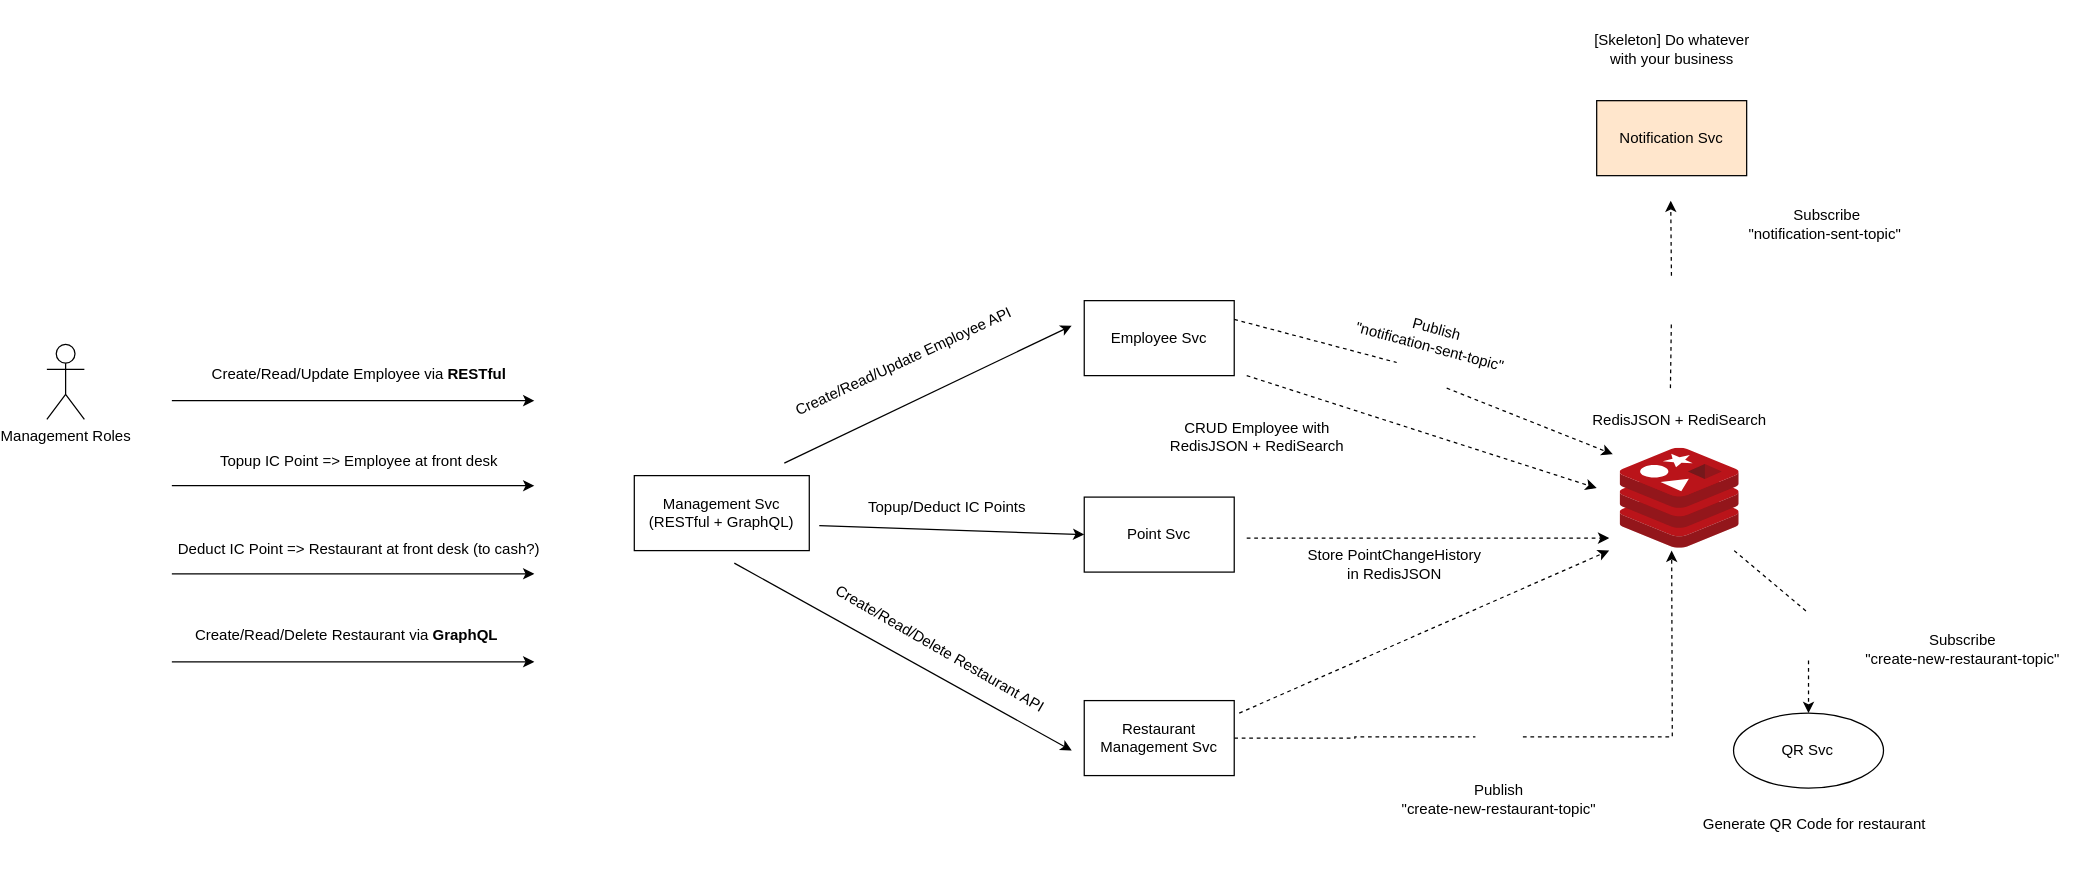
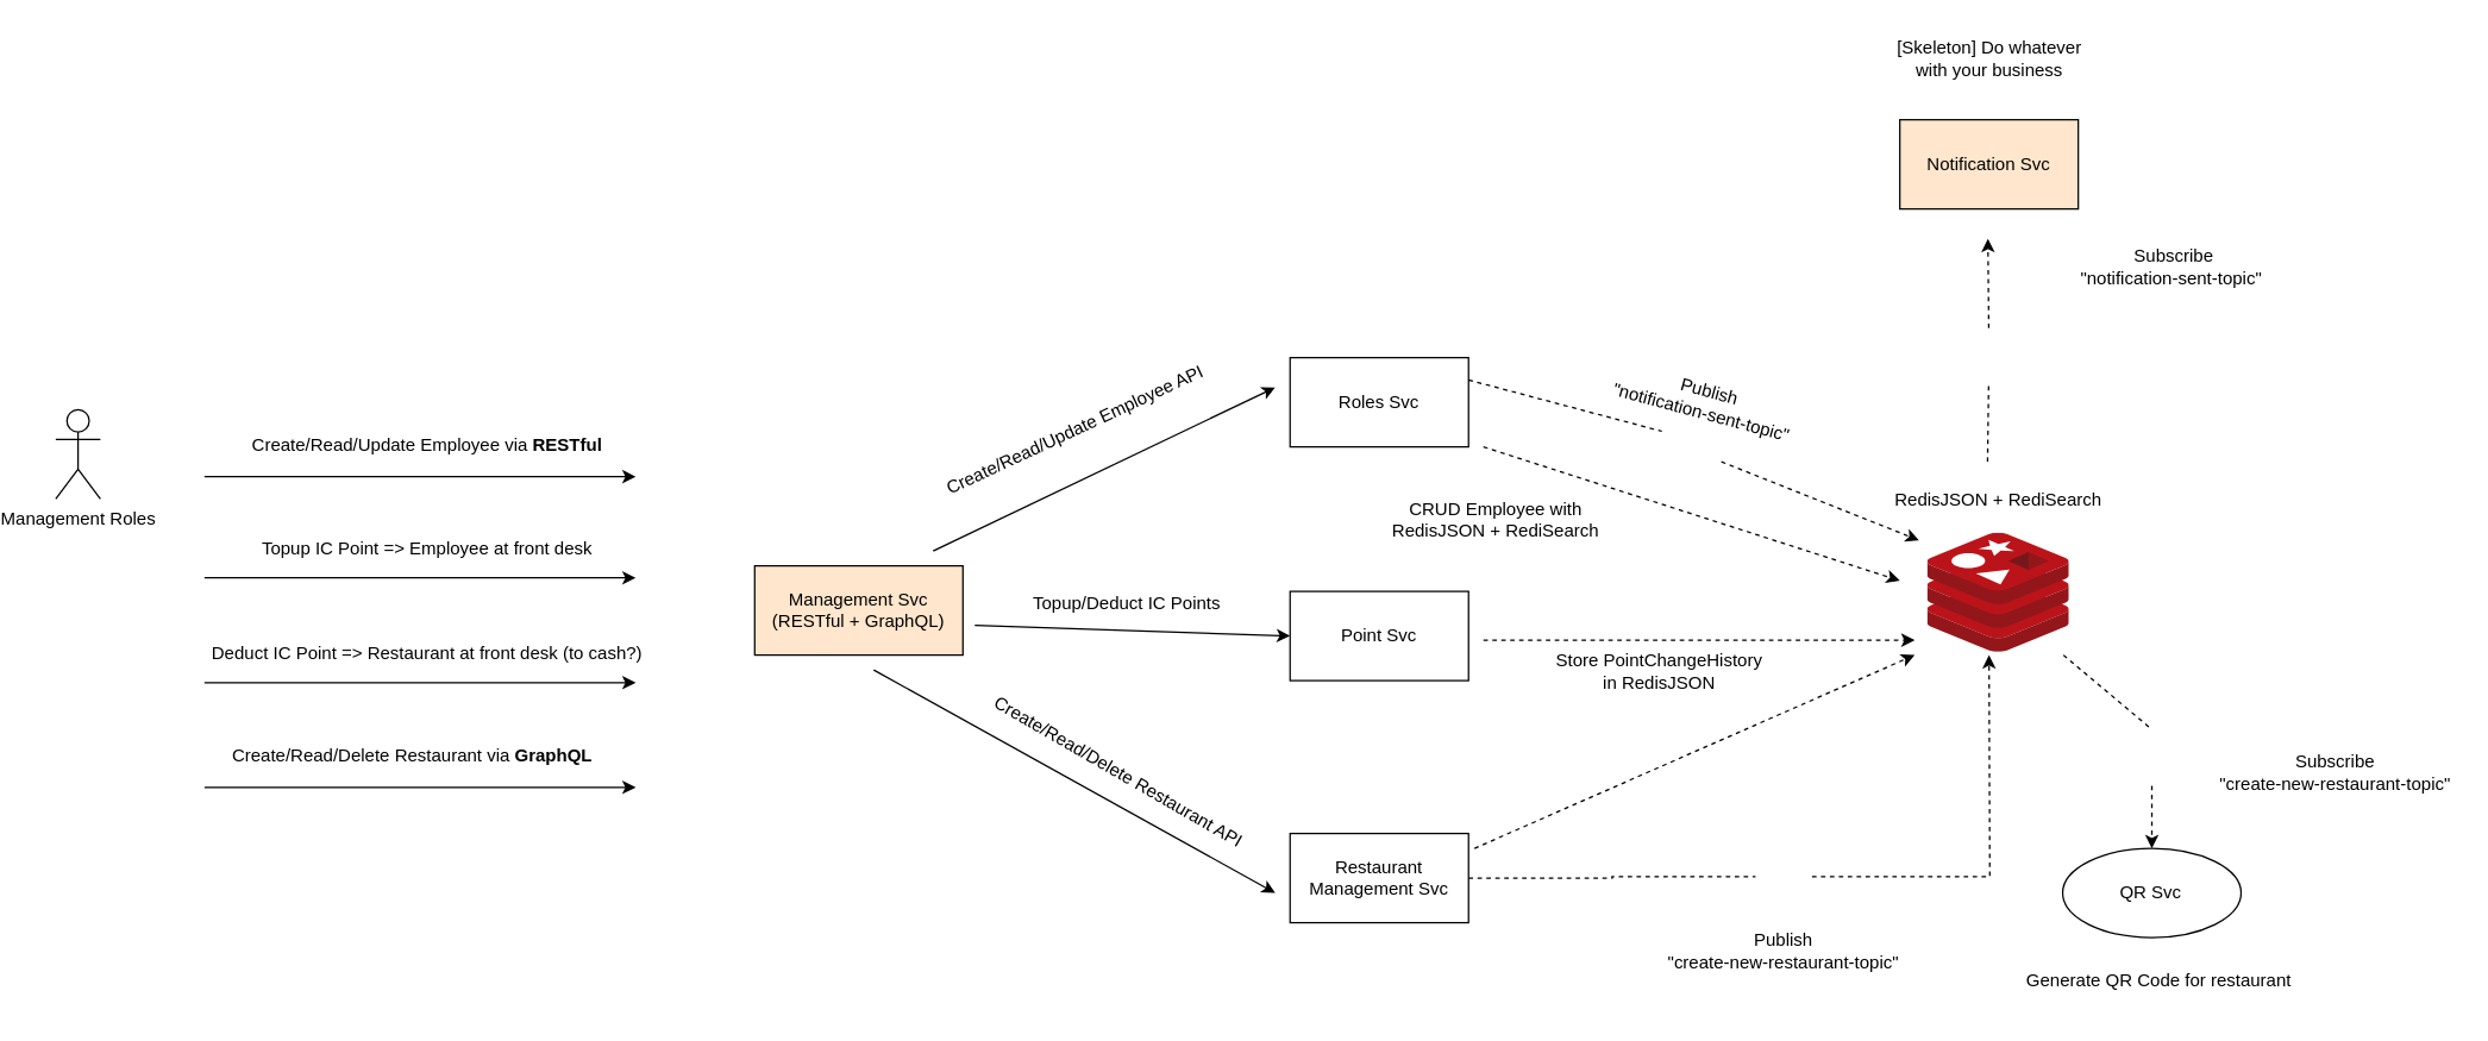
- <mxCell id="15" value="Employee Svc" style="rounded=0;whiteSpace=wrap;html=1;" vertex="1" parent="1"><mxGeometry x="850" y="240" width="120" height="60" as="geometry" /></mxCell>
+ <mxCell id="15" value="Roles Svc" style="rounded=0;whiteSpace=wrap;html=1;" vertex="1" parent="1"><mxGeometry x="850" y="240" width="120" height="60" as="geometry" /></mxCell>
- <mxCell id="4" value="Management Svc&lt;br&gt;(RESTful + GraphQL)" style="rounded=0;whiteSpace=wrap;html=1;" vertex="1" parent="1"><mxGeometry x="490" y="380" width="140" height="60" as="geometry" /></mxCell>
+ <mxCell id="4" value="Management Svc&lt;br&gt;(RESTful + GraphQL)" style="rounded=0;whiteSpace=wrap;html=1;fillColor=#ffe6cc;" vertex="1" parent="1"><mxGeometry x="490" y="380" width="140" height="60" as="geometry" /></mxCell>
